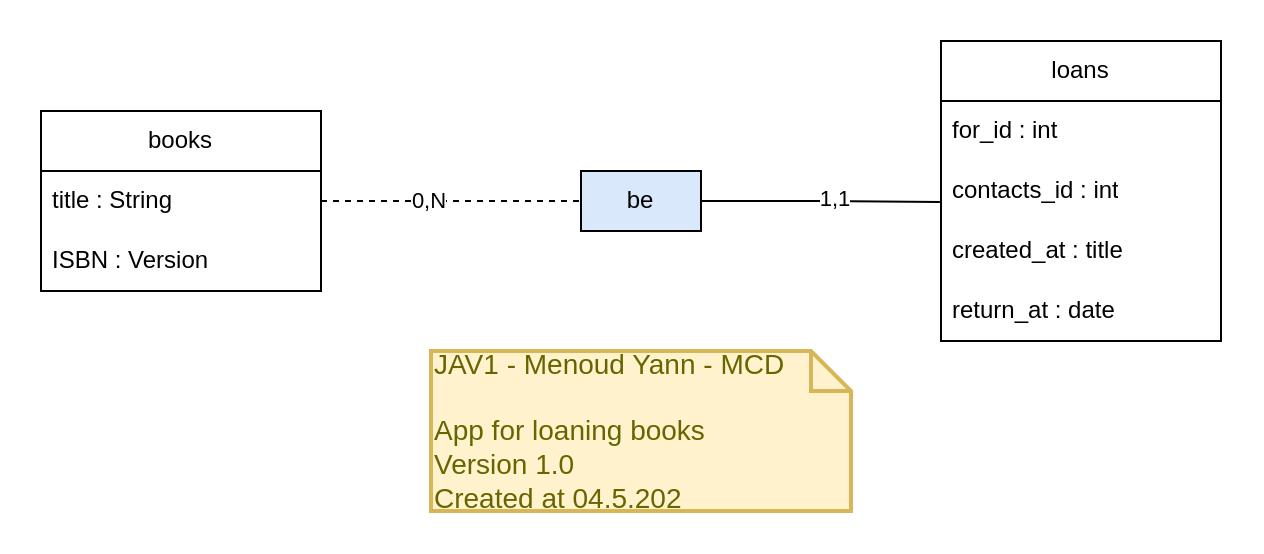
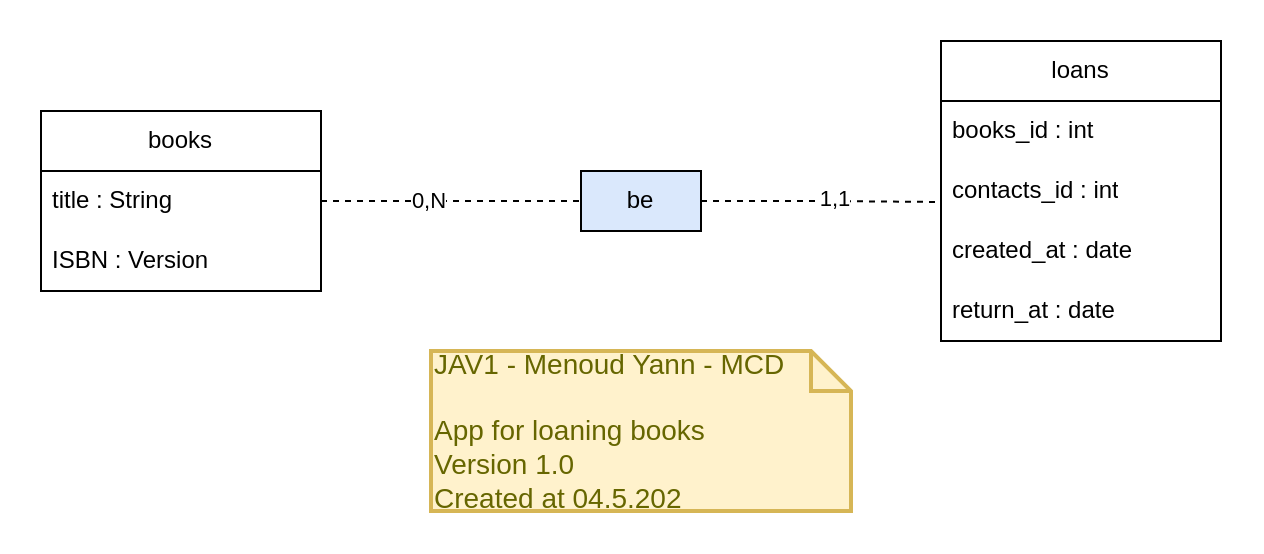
- <mxCell id="8" value="for_id : int" style="text;strokeColor=none;fillColor=none;align=left;verticalAlign=middle;spacingLeft=4;spacingRight=4;overflow=hidden;points=[[0,0.5],[1,0.5]];portConstraint=eastwest;rotatable=0;whiteSpace=wrap;html=1;" parent="7" vertex="1"><mxGeometry y="30" width="140" height="30" as="geometry" /></mxCell>
+ <mxCell id="8" value="books_id : int" style="text;strokeColor=none;fillColor=none;align=left;verticalAlign=middle;spacingLeft=4;spacingRight=4;overflow=hidden;points=[[0,0.5],[1,0.5]];portConstraint=eastwest;rotatable=0;whiteSpace=wrap;html=1;" parent="7" vertex="1"><mxGeometry y="30" width="140" height="30" as="geometry" /></mxCell>
- <mxCell id="12" style="edgeStyle=orthogonalEdgeStyle;rounded=0;orthogonalLoop=1;jettySize=auto;html=1;exitX=1;exitY=0.5;exitDx=0;exitDy=0;entryX=-0.004;entryY=0.683;entryDx=0;entryDy=0;entryPerimeter=0;endArrow=none;endFill=0;" parent="1" source="14" target="9" edge="1"><mxGeometry relative="1" as="geometry" /></mxCell>
+ <mxCell id="12" style="edgeStyle=orthogonalEdgeStyle;rounded=0;orthogonalLoop=1;jettySize=auto;html=1;exitX=1;exitY=0.5;exitDx=0;exitDy=0;entryX=-0.004;entryY=0.683;entryDx=0;entryDy=0;entryPerimeter=0;endArrow=none;endFill=0;dashed=1;" parent="1" source="14" target="9" edge="1"><mxGeometry relative="1" as="geometry" /></mxCell>
- <mxCell id="10" value="created_at : title" style="text;strokeColor=none;fillColor=none;align=left;verticalAlign=middle;spacingLeft=4;spacingRight=4;overflow=hidden;points=[[0,0.5],[1,0.5]];portConstraint=eastwest;rotatable=0;whiteSpace=wrap;html=1;" parent="7" vertex="1"><mxGeometry y="90" width="140" height="30" as="geometry" /></mxCell>
+ <mxCell id="10" value="created_at : date" style="text;strokeColor=none;fillColor=none;align=left;verticalAlign=middle;spacingLeft=4;spacingRight=4;overflow=hidden;points=[[0,0.5],[1,0.5]];portConstraint=eastwest;rotatable=0;whiteSpace=wrap;html=1;" parent="7" vertex="1"><mxGeometry y="90" width="140" height="30" as="geometry" /></mxCell>
